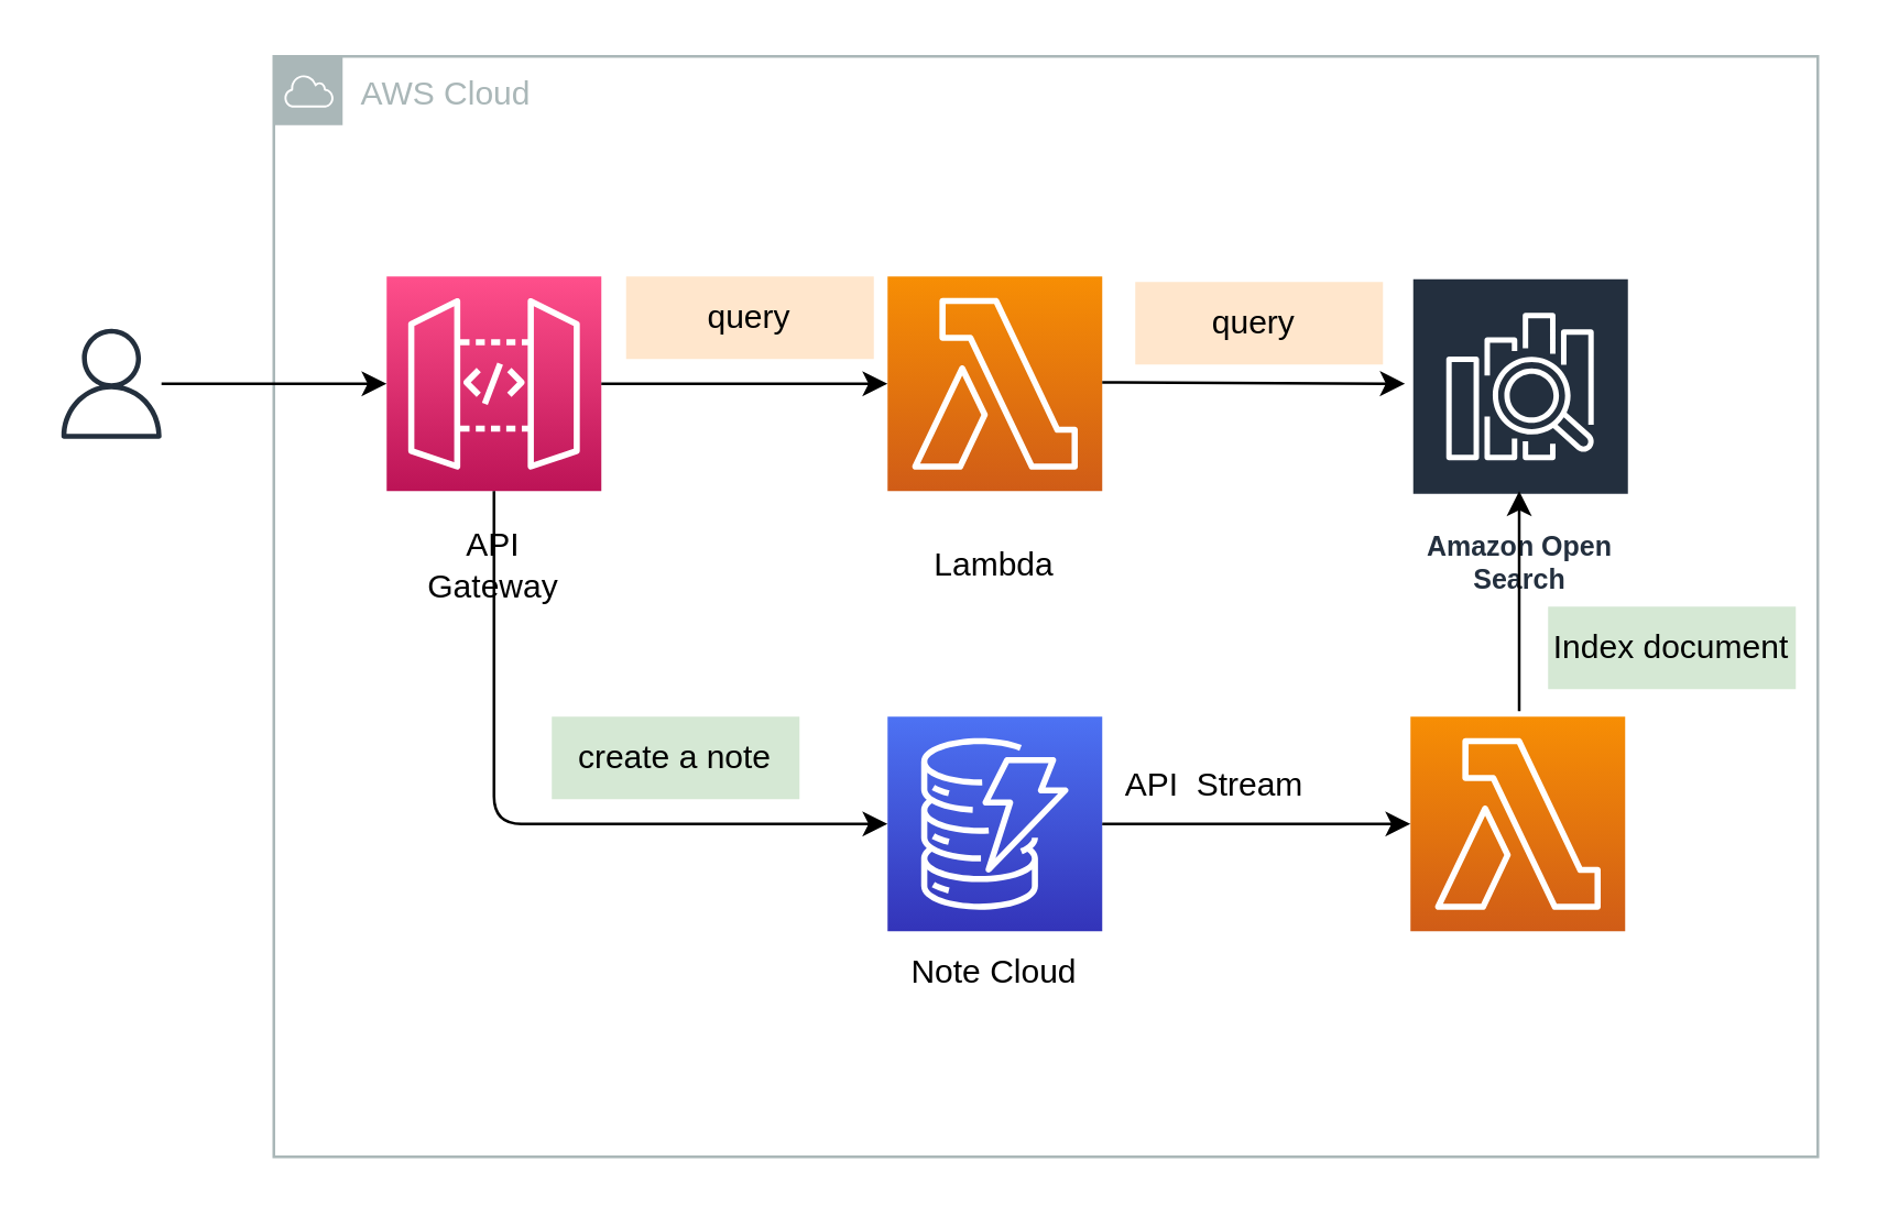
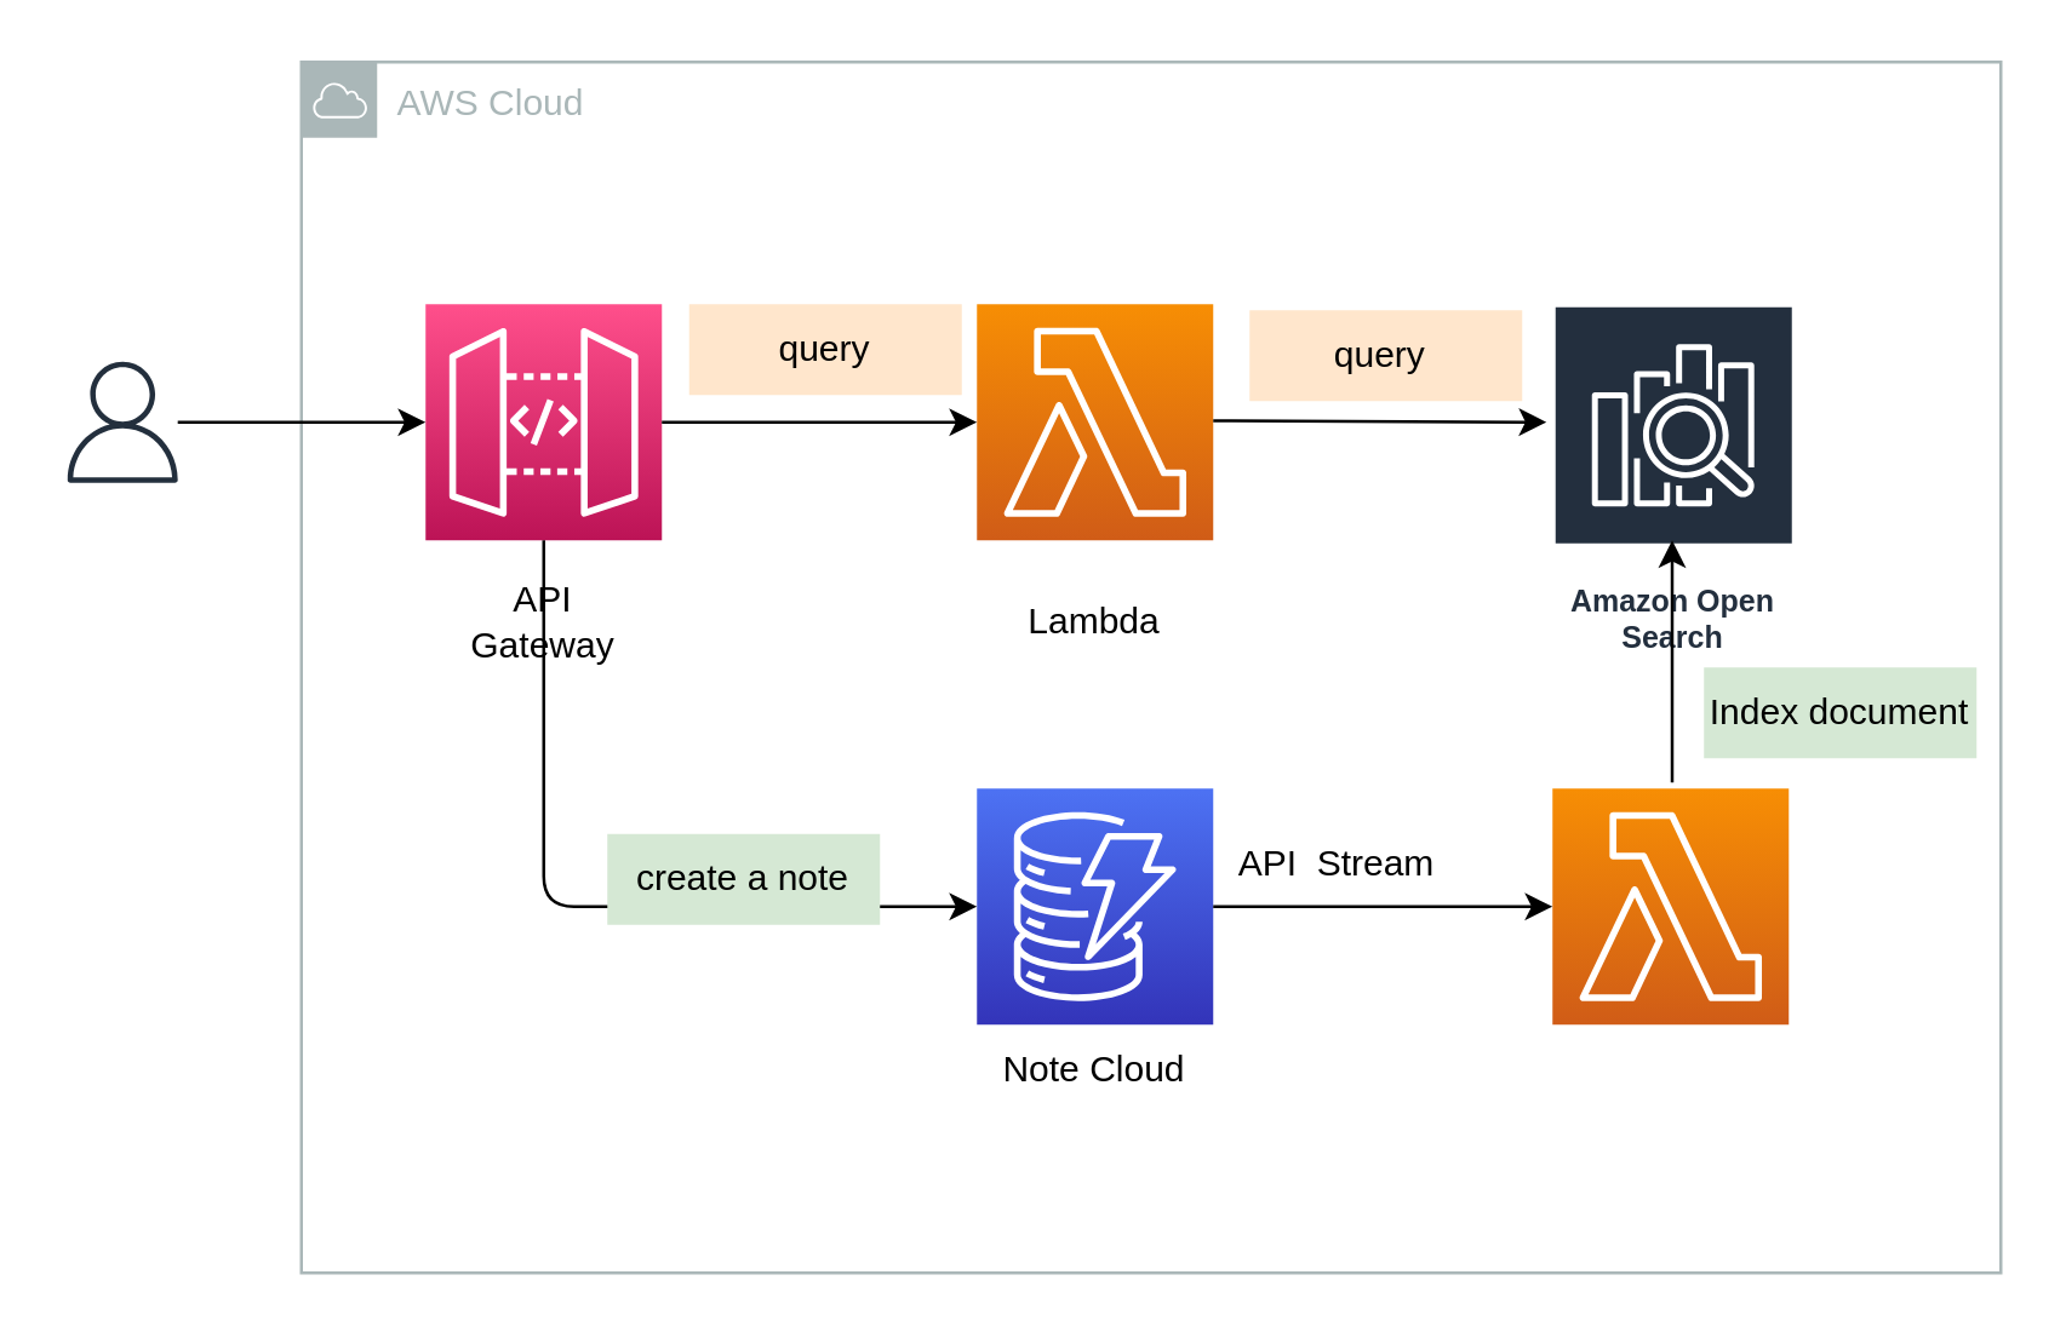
- <mxCell id="22" value="create a note" style="text;html=1;strokeColor=none;fillColor=#d5e8d4;align=center;verticalAlign=middle;whiteSpace=wrap;rounded=0;" vertex="1" parent="2"><mxGeometry x="180" y="240" width="90" height="30" as="geometry" /></mxCell>
+ <mxCell id="22" value="create a note" style="text;html=1;strokeColor=none;fillColor=#d5e8d4;align=center;verticalAlign=middle;whiteSpace=wrap;rounded=0;" vertex="1" parent="2"><mxGeometry x="180" y="255" width="90" height="30" as="geometry" /></mxCell>
